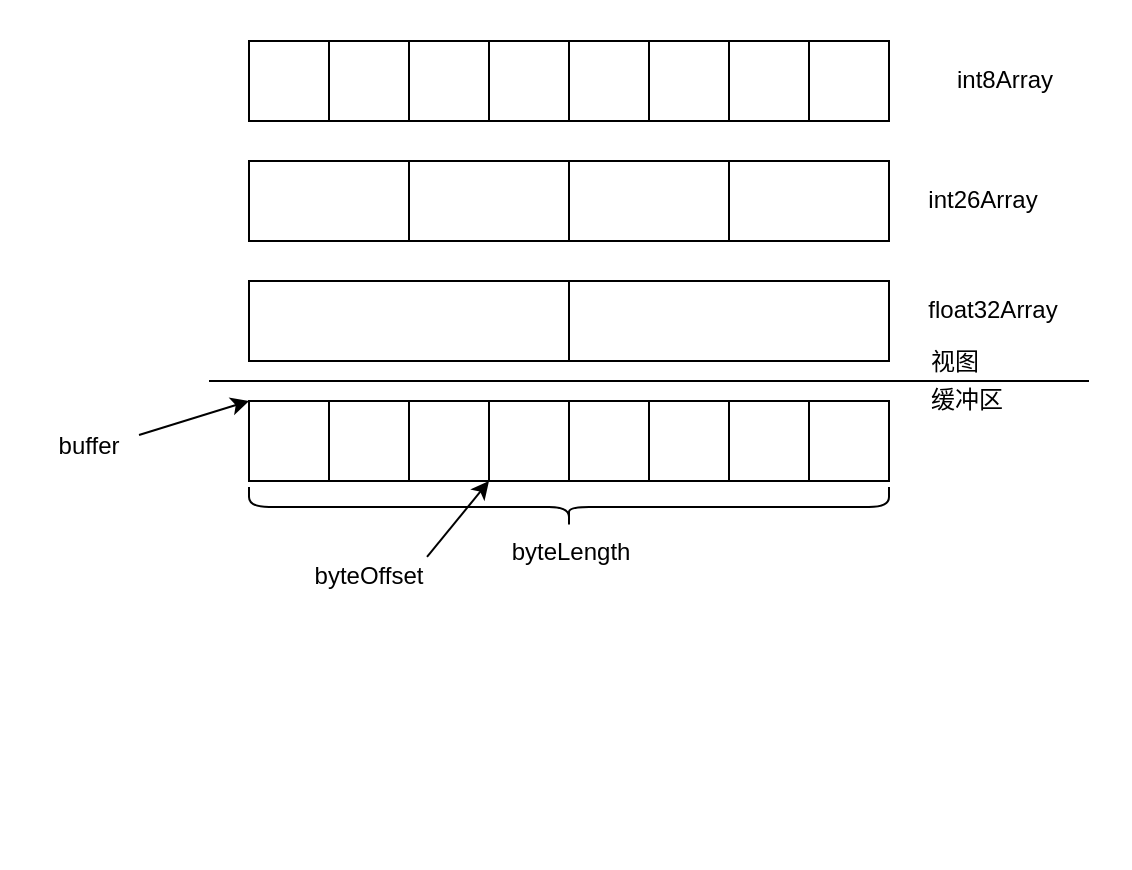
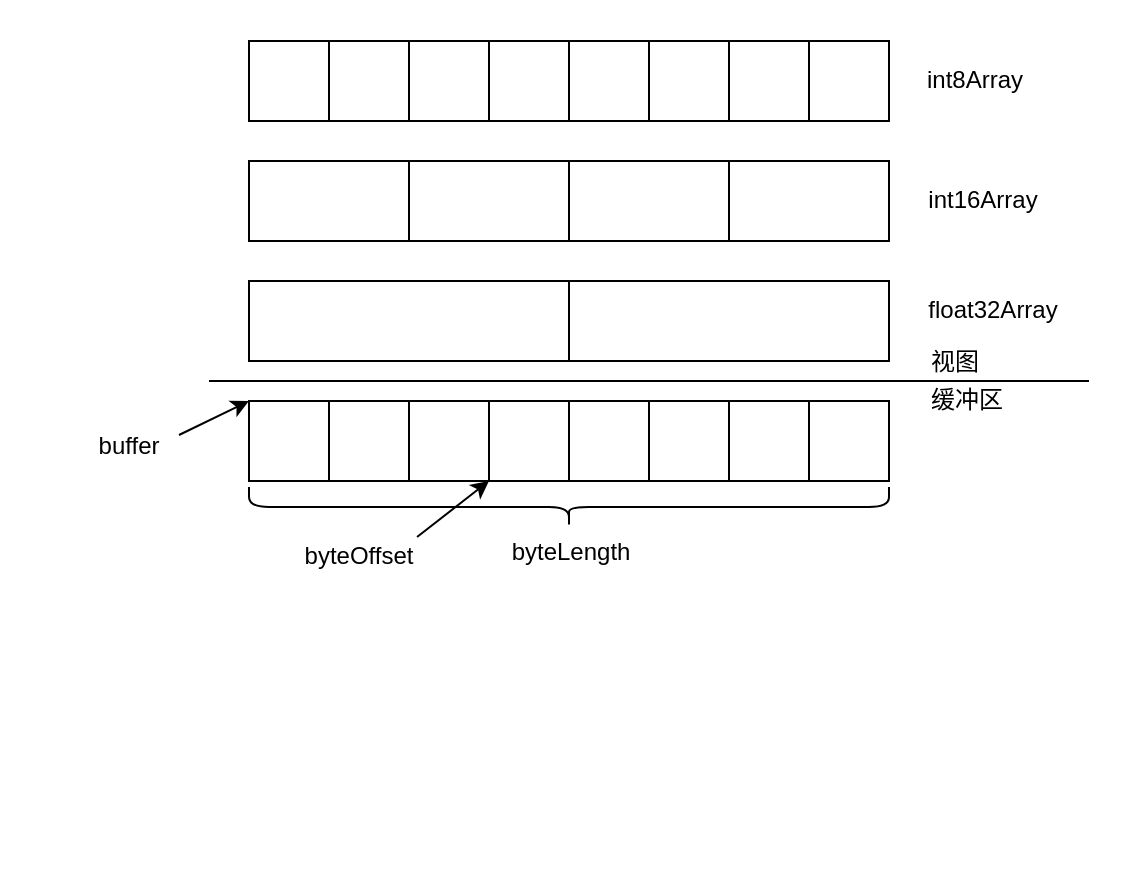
- <mxCell id="27" value="int8Array" style="text;html=1;align=center;verticalAlign=middle;resizable=0;points=[];autosize=1;strokeColor=none;fillColor=none;" vertex="1" parent="1"><mxGeometry x="467" y="25" width="70" height="30" as="geometry" /></mxCell>
+ <mxCell id="27" value="int8Array" style="text;html=1;align=center;verticalAlign=middle;resizable=0;points=[];autosize=1;strokeColor=none;fillColor=none;" vertex="1" parent="1"><mxGeometry x="452" y="25" width="70" height="30" as="geometry" /></mxCell>
- <mxCell id="28" value="int26Array" style="text;html=1;align=center;verticalAlign=middle;resizable=0;points=[];autosize=1;strokeColor=none;fillColor=none;" vertex="1" parent="1"><mxGeometry x="451" y="85" width="80" height="30" as="geometry" /></mxCell>
+ <mxCell id="28" value="int16Array" style="text;html=1;align=center;verticalAlign=middle;resizable=0;points=[];autosize=1;strokeColor=none;fillColor=none;" vertex="1" parent="1"><mxGeometry x="451" y="85" width="80" height="30" as="geometry" /></mxCell>
- <mxCell id="35" value="&lt;span style=&quot;&quot;&gt;buffer&lt;/span&gt;" style="text;html=1;align=center;verticalAlign=middle;resizable=0;points=[];autosize=1;strokeColor=none;fillColor=none;" vertex="1" parent="1"><mxGeometry x="20" y="210" width="48" height="26" as="geometry" /></mxCell>
+ <mxCell id="35" value="&lt;span style=&quot;&quot;&gt;buffer&lt;/span&gt;" style="text;html=1;align=center;verticalAlign=middle;resizable=0;points=[];autosize=1;strokeColor=none;fillColor=none;" vertex="1" parent="1"><mxGeometry x="40" y="210" width="48" height="26" as="geometry" /></mxCell>
- <mxCell id="33" value="byteOffset" style="text;html=1;align=center;verticalAlign=middle;resizable=0;points=[];autosize=1;strokeColor=none;fillColor=none;" vertex="1" parent="1"><mxGeometry x="148" y="275" width="72" height="26" as="geometry" /></mxCell>
+ <mxCell id="33" value="byteOffset" style="text;html=1;align=center;verticalAlign=middle;resizable=0;points=[];autosize=1;strokeColor=none;fillColor=none;" vertex="1" parent="1"><mxGeometry x="143" y="265" width="72" height="26" as="geometry" /></mxCell>
